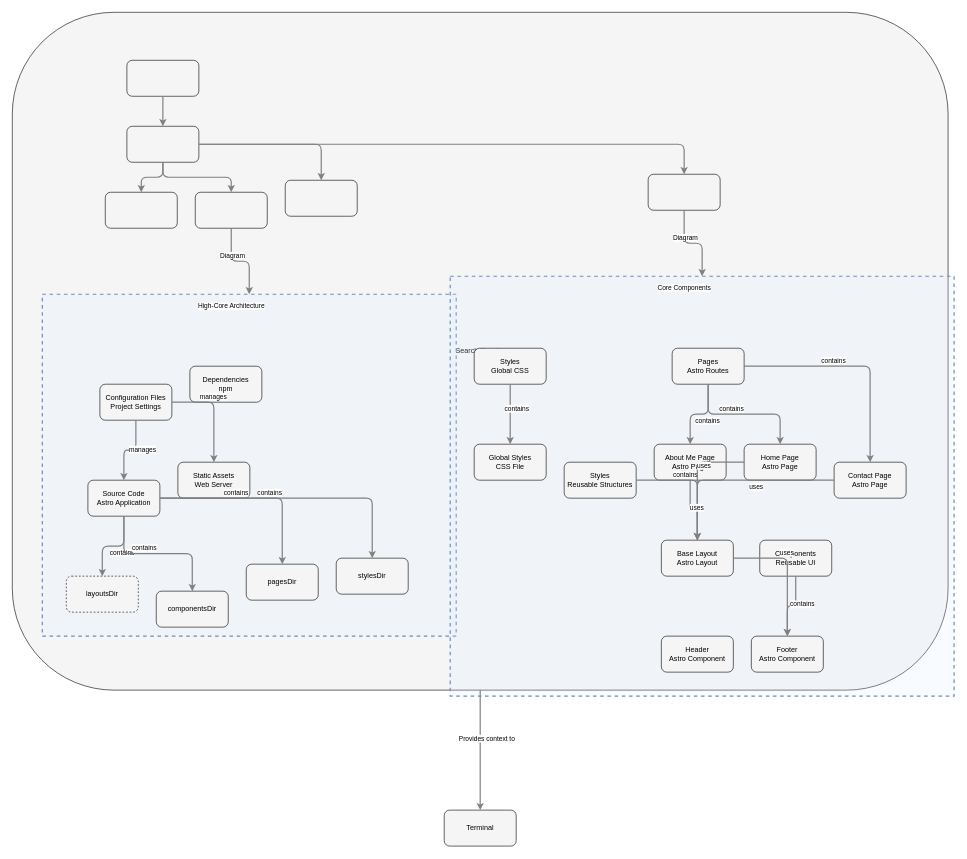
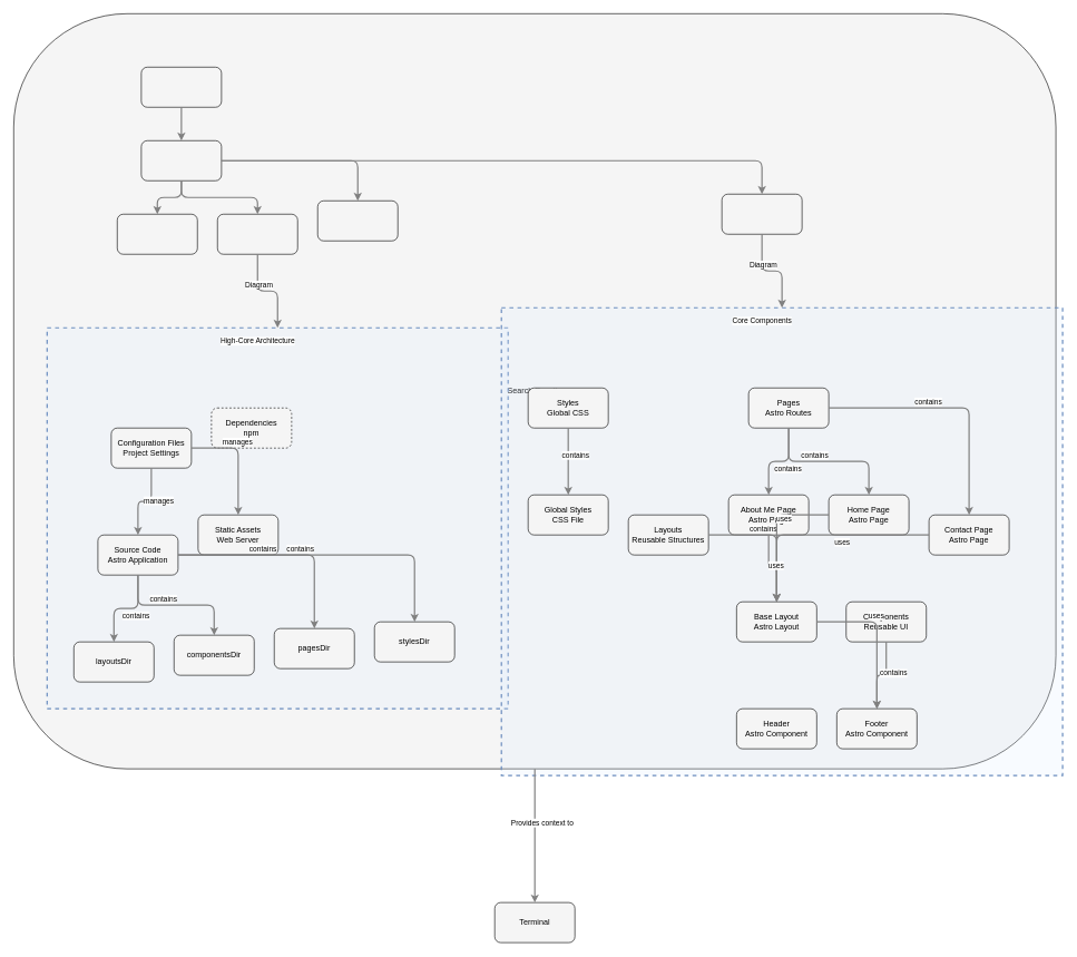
- <mxCell id="12" value="Dependencies&lt;br&gt;npm" style="rounded=1;whiteSpace=wrap;html=1;fillColor=#f5f5f5" vertex="1" parent="2"><mxGeometry x="246" y="120" width="120" height="60" as="geometry" /></mxCell>
+ <mxCell id="12" value="Dependencies&lt;br&gt;npm" style="rounded=1;whiteSpace=wrap;html=1;fillColor=#f5f5f5;dashed=1;" vertex="1" parent="2"><mxGeometry x="246" y="120" width="120" height="60" as="geometry" /></mxCell>
- <mxCell id="25" value="Styles&lt;br&gt;Reusable Structures" style="rounded=1;whiteSpace=wrap;html=1;fillColor=#f5f5f5" vertex="1" parent="4"><mxGeometry x="190" y="310" width="120" height="60" as="geometry" /></mxCell>
+ <mxCell id="25" value="Layouts&lt;br&gt;Reusable Structures" style="rounded=1;whiteSpace=wrap;html=1;fillColor=#f5f5f5" vertex="1" parent="4"><mxGeometry x="190" y="310" width="120" height="60" as="geometry" /></mxCell>
- <mxCell id="11" value="layoutsDir" style="rounded=1;whiteSpace=wrap;html=1;fillColor=#f5f5f5;dashed=1;" vertex="1" parent="2"><mxGeometry x="40" y="470" width="120" height="60" as="geometry" /></mxCell>
+ <mxCell id="11" value="layoutsDir" style="rounded=1;whiteSpace=wrap;html=1;fillColor=#f5f5f5" vertex="1" parent="2"><mxGeometry x="40" y="470" width="120" height="60" as="geometry" /></mxCell>
- <mxCell id="9" value="componentsDir" style="rounded=1;whiteSpace=wrap;html=1;fillColor=#f5f5f5" vertex="1" parent="2"><mxGeometry x="190" y="495" width="120" height="60" as="geometry" /></mxCell>
+ <mxCell id="9" value="componentsDir" style="rounded=1;whiteSpace=wrap;html=1;fillColor=#f5f5f5" vertex="1" parent="2"><mxGeometry x="190" y="460" width="120" height="60" as="geometry" /></mxCell>
